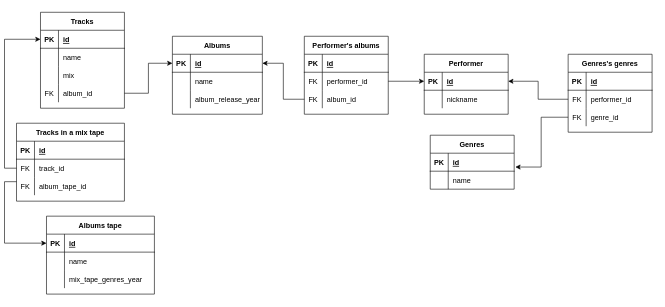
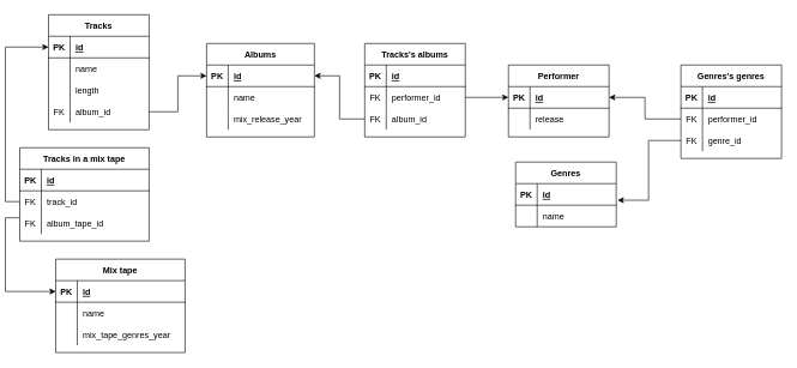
- <mxCell id="51" value="Performer's albums" style="shape=table;startSize=30;container=1;collapsible=1;childLayout=tableLayout;fixedRows=1;rowLines=0;fontStyle=1;align=center;resizeLast=1;" parent="1" vertex="1"><mxGeometry x="500" y="60" width="140" height="130" as="geometry" /></mxCell>
+ <mxCell id="51" value="Tracks's albums" style="shape=table;startSize=30;container=1;collapsible=1;childLayout=tableLayout;fixedRows=1;rowLines=0;fontStyle=1;align=center;resizeLast=1;" parent="1" vertex="1"><mxGeometry x="500" y="60" width="140" height="130" as="geometry" /></mxCell>
- <mxCell id="36" value="mix" style="shape=partialRectangle;connectable=0;fillColor=none;top=0;left=0;bottom=0;right=0;align=left;spacingLeft=6;overflow=hidden;" parent="34" vertex="1"><mxGeometry x="30" width="110" height="30" as="geometry"><mxRectangle width="110" height="30" as="alternateBounds" /></mxGeometry></mxCell>
+ <mxCell id="36" value="length" style="shape=partialRectangle;connectable=0;fillColor=none;top=0;left=0;bottom=0;right=0;align=left;spacingLeft=6;overflow=hidden;" parent="34" vertex="1"><mxGeometry x="30" width="110" height="30" as="geometry"><mxRectangle width="110" height="30" as="alternateBounds" /></mxGeometry></mxCell>
- <mxCell id="26" value="album_release_year" style="shape=partialRectangle;connectable=0;fillColor=none;top=0;left=0;bottom=0;right=0;align=left;spacingLeft=6;overflow=hidden;" parent="24" vertex="1"><mxGeometry x="30" width="120" height="30" as="geometry"><mxRectangle width="120" height="30" as="alternateBounds" /></mxGeometry></mxCell>
+ <mxCell id="26" value="mix_release_year" style="shape=partialRectangle;connectable=0;fillColor=none;top=0;left=0;bottom=0;right=0;align=left;spacingLeft=6;overflow=hidden;" parent="24" vertex="1"><mxGeometry x="30" width="120" height="30" as="geometry"><mxRectangle width="120" height="30" as="alternateBounds" /></mxGeometry></mxCell>
- <mxCell id="16" value="nickname" style="shape=partialRectangle;connectable=0;fillColor=none;top=0;left=0;bottom=0;right=0;align=left;spacingLeft=6;overflow=hidden;" parent="14" vertex="1"><mxGeometry x="30" width="110" height="30" as="geometry"><mxRectangle width="110" height="30" as="alternateBounds" /></mxGeometry></mxCell>
+ <mxCell id="16" value="release" style="shape=partialRectangle;connectable=0;fillColor=none;top=0;left=0;bottom=0;right=0;align=left;spacingLeft=6;overflow=hidden;" parent="14" vertex="1"><mxGeometry x="30" width="110" height="30" as="geometry"><mxRectangle width="110" height="30" as="alternateBounds" /></mxGeometry></mxCell>
- <mxCell id="75" value="Albums tape" style="shape=table;startSize=30;container=1;collapsible=1;childLayout=tableLayout;fixedRows=1;rowLines=0;fontStyle=1;align=center;resizeLast=1;" vertex="1" parent="1"><mxGeometry x="70" y="360" width="180" height="130" as="geometry" /></mxCell>
+ <mxCell id="75" value="Mix tape" style="shape=table;startSize=30;container=1;collapsible=1;childLayout=tableLayout;fixedRows=1;rowLines=0;fontStyle=1;align=center;resizeLast=1;" vertex="1" parent="1"><mxGeometry x="70" y="360" width="180" height="130" as="geometry" /></mxCell>
